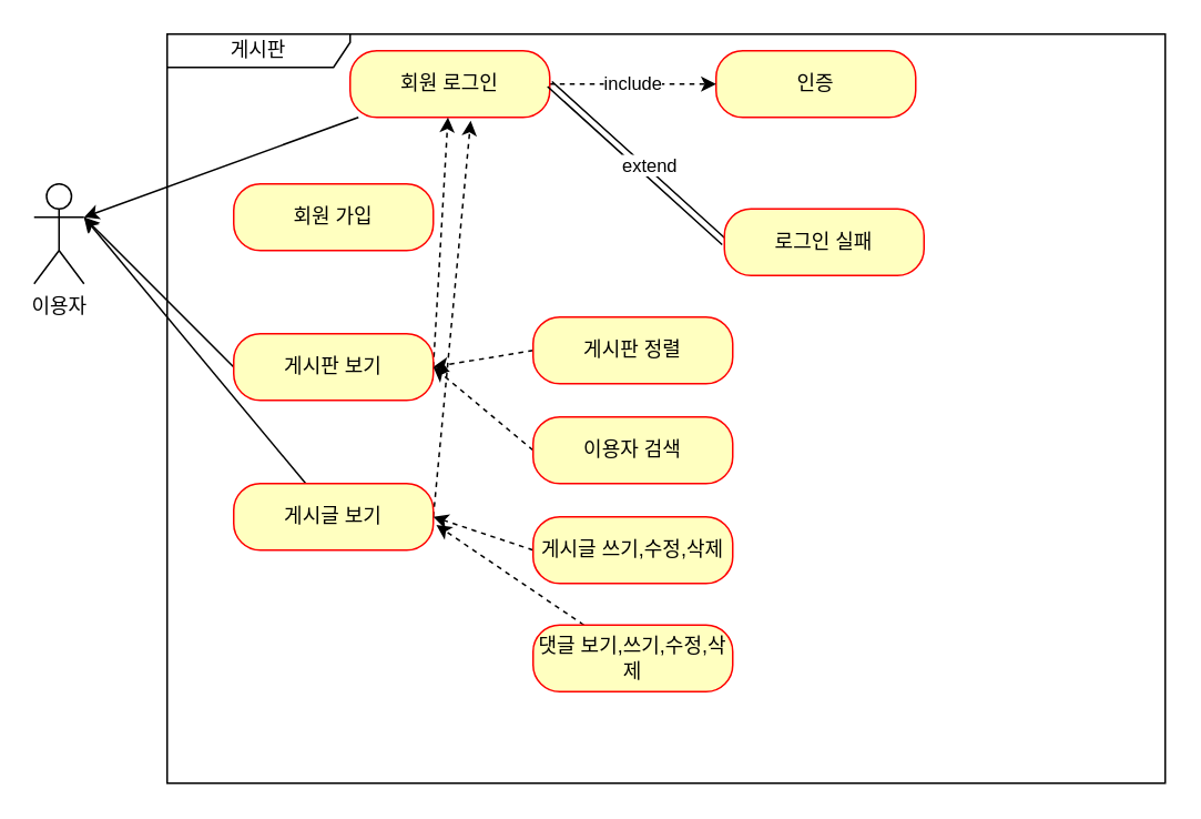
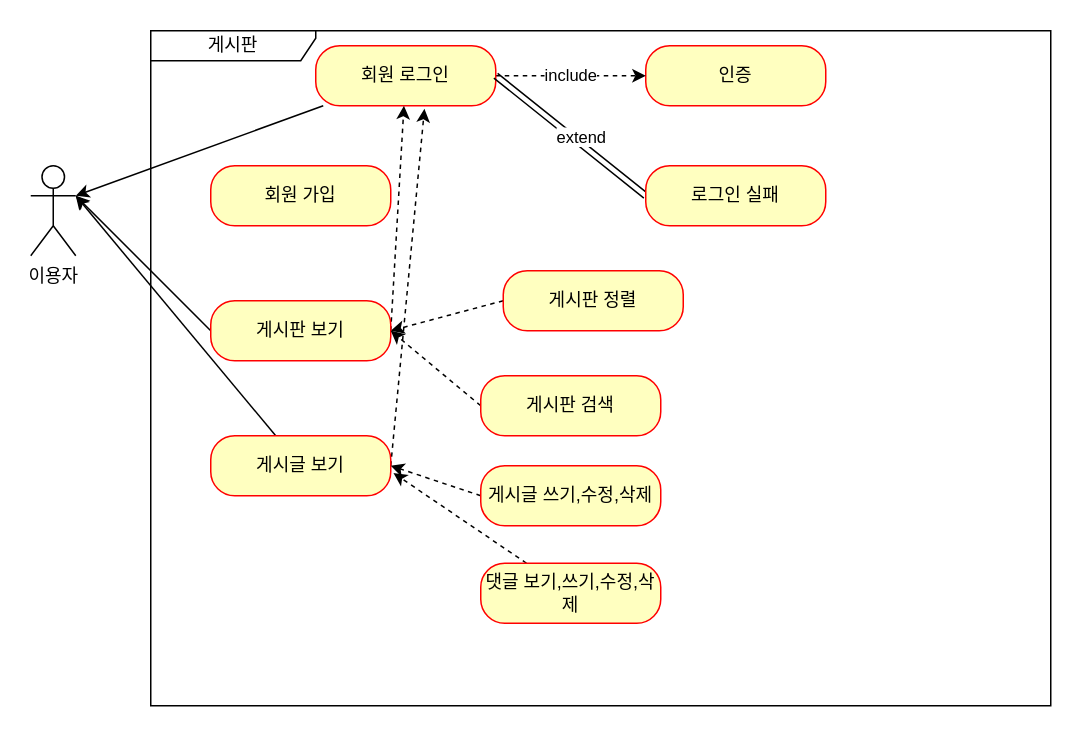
- <mxCell id="16" value="로그인 실패" style="rounded=1;whiteSpace=wrap;html=1;arcSize=40;fontColor=#000000;fillColor=#ffffc0;strokeColor=#ff0000;" vertex="1" parent="1"><mxGeometry x="435" y="125" width="120" height="40" as="geometry" /></mxCell>
+ <mxCell id="16" value="로그인 실패" style="rounded=1;whiteSpace=wrap;html=1;arcSize=40;fontColor=#000000;fillColor=#ffffc0;strokeColor=#ff0000;" vertex="1" parent="1"><mxGeometry x="430" y="110" width="120" height="40" as="geometry" /></mxCell>
- <mxCell id="6" value="게시판 정렬" style="rounded=1;whiteSpace=wrap;html=1;arcSize=40;fontColor=#000000;fillColor=#ffffc0;strokeColor=#ff0000;" vertex="1" parent="1"><mxGeometry x="320" y="190" width="120" height="40" as="geometry" /></mxCell>
+ <mxCell id="6" value="게시판 정렬" style="rounded=1;whiteSpace=wrap;html=1;arcSize=40;fontColor=#000000;fillColor=#ffffc0;strokeColor=#ff0000;" vertex="1" parent="1"><mxGeometry x="335" y="180" width="120" height="40" as="geometry" /></mxCell>
- <mxCell id="21" value="이용자 검색" style="rounded=1;whiteSpace=wrap;html=1;arcSize=40;fontColor=#000000;fillColor=#ffffc0;strokeColor=#ff0000;" vertex="1" parent="1"><mxGeometry x="320" y="250" width="120" height="40" as="geometry" /></mxCell>
+ <mxCell id="21" value="게시판 검색" style="rounded=1;whiteSpace=wrap;html=1;arcSize=40;fontColor=#000000;fillColor=#ffffc0;strokeColor=#ff0000;" vertex="1" parent="1"><mxGeometry x="320" y="250" width="120" height="40" as="geometry" /></mxCell>
